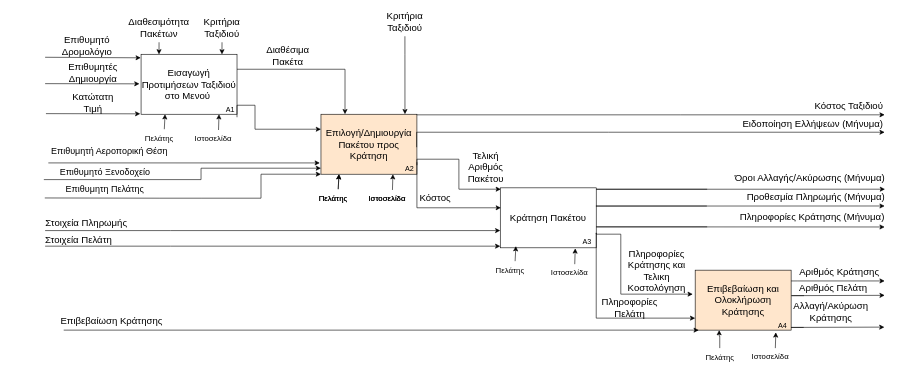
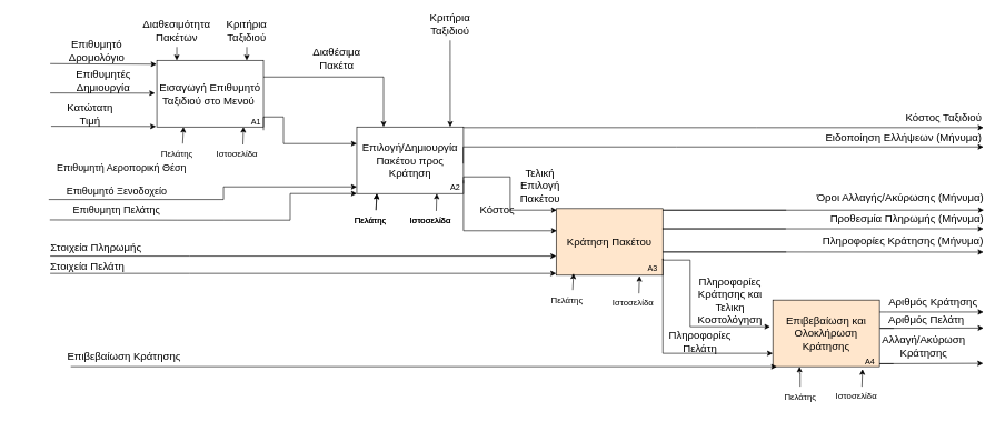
- <mxCell id="31" value="Διαθέσιμα Πακέτα" style="text;html=1;strokeColor=none;fillColor=none;align=center;verticalAlign=middle;whiteSpace=wrap;rounded=0;fontSize=16;" parent="1" vertex="1"><mxGeometry x="464" y="85" width="30" height="15" as="geometry" /></mxCell>
+ <mxCell id="31" value="Διαθέσιμα Πακέτα" style="text;html=1;strokeColor=none;fillColor=none;align=center;verticalAlign=middle;whiteSpace=wrap;rounded=0;fontSize=16;" parent="1" vertex="1"><mxGeometry x="489" y="80" width="30" height="15" as="geometry" /></mxCell>
- <mxCell id="2" value="Εισαγωγή Προτιμήσεων Ταξιδιού στο Μενού&amp;nbsp;" style="rounded=0;whiteSpace=wrap;html=1;fontSize=16;" parent="1" vertex="1"><mxGeometry x="234" y="90" width="160" height="100" as="geometry" /></mxCell>
+ <mxCell id="2" value="Εισαγωγή Επιθυμητό Ταξιδιού στο Μενού&amp;nbsp;" style="rounded=0;whiteSpace=wrap;html=1;fontSize=16;" parent="1" vertex="1"><mxGeometry x="234" y="90" width="160" height="100" as="geometry" /></mxCell>
- <mxCell id="18" value="Κατώτατη Τιμή" style="text;html=1;strokeColor=none;fillColor=none;align=center;verticalAlign=middle;whiteSpace=wrap;rounded=0;fontSize=16;" parent="1" vertex="1"><mxGeometry x="124" y="155" width="60" height="30" as="geometry" /></mxCell>
+ <mxCell id="18" value="Κατώτατη Τιμή" style="text;html=1;strokeColor=none;fillColor=none;align=center;verticalAlign=middle;whiteSpace=wrap;rounded=0;fontSize=16;" parent="1" vertex="1"><mxGeometry x="104" y="155" width="60" height="30" as="geometry" /></mxCell>
- <mxCell id="23" value="Επιλογή/Δημιουργία Πακέτου προς Κράτηση" style="rounded=0;whiteSpace=wrap;html=1;fontSize=16;fillColor=#ffe6cc;" parent="1" vertex="1"><mxGeometry x="534" y="190" width="160" height="100" as="geometry" /></mxCell>
+ <mxCell id="23" value="Επιλογή/Δημιουργία Πακέτου προς Κράτηση" style="rounded=0;whiteSpace=wrap;html=1;fontSize=16;" parent="1" vertex="1"><mxGeometry x="534" y="190" width="160" height="100" as="geometry" /></mxCell>
- <mxCell id="42" value="" style="endArrow=classic;html=1;rounded=0;fontSize=16;entryX=-0.012;entryY=0.812;entryDx=0;entryDy=0;exitX=0.07;exitY=0.039;exitDx=0;exitDy=0;exitPerimeter=0;entryPerimeter=0;" parent="1" source="44" target="23" edge="1"><mxGeometry width="50" height="50" relative="1" as="geometry"><mxPoint x="64.24" y="265" as="sourcePoint" /><mxPoint x="434" y="265" as="targetPoint" /></mxGeometry></mxCell>
- <mxCell id="52" value="Τελική Αριθμός Πακέτου" style="text;html=1;strokeColor=none;fillColor=none;align=center;verticalAlign=middle;whiteSpace=wrap;rounded=0;fontSize=16;" parent="1" vertex="1"><mxGeometry x="794" y="270" width="30" height="15" as="geometry" /></mxCell>
+ <mxCell id="52" value="Τελική Επιλογή Πακέτου" style="text;html=1;strokeColor=none;fillColor=none;align=center;verticalAlign=middle;whiteSpace=wrap;rounded=0;fontSize=16;" parent="1" vertex="1"><mxGeometry x="794" y="270" width="30" height="15" as="geometry" /></mxCell>
- <mxCell id="55" value="Κόστος&amp;nbsp;" style="text;html=1;strokeColor=none;fillColor=none;align=center;verticalAlign=middle;whiteSpace=wrap;rounded=0;fontSize=16;" parent="1" vertex="1"><mxGeometry x="712" y="322.5" width="30" height="15" as="geometry" /></mxCell>
+ <mxCell id="55" value="Κόστος&amp;nbsp;" style="text;html=1;strokeColor=none;fillColor=none;align=center;verticalAlign=middle;whiteSpace=wrap;rounded=0;fontSize=16;" parent="1" vertex="1"><mxGeometry x="732" y="307.5" width="30" height="15" as="geometry" /></mxCell>
- <mxCell id="50" value="Κράτηση Πακέτου" style="rounded=0;whiteSpace=wrap;html=1;fontSize=16;" parent="1" vertex="1"><mxGeometry x="833" y="312.75" width="160" height="100" as="geometry" /></mxCell>
+ <mxCell id="50" value="Κράτηση Πακέτου" style="rounded=0;whiteSpace=wrap;html=1;fontSize=16;fillColor=#ffe6cc;" parent="1" vertex="1"><mxGeometry x="833" y="312.75" width="160" height="100" as="geometry" /></mxCell>
